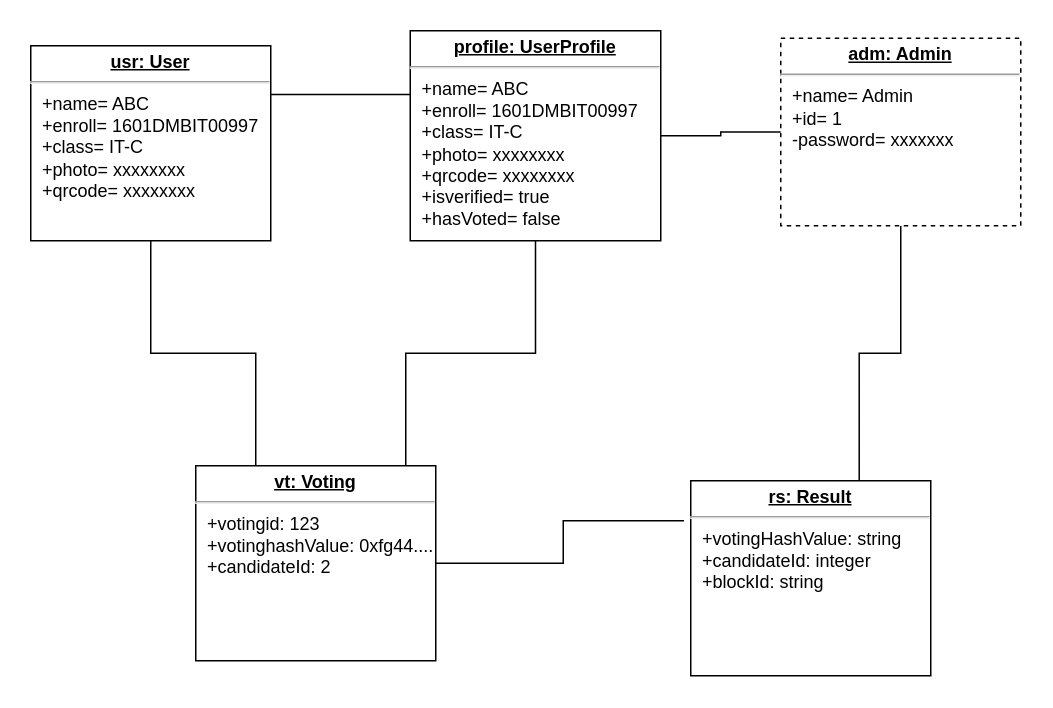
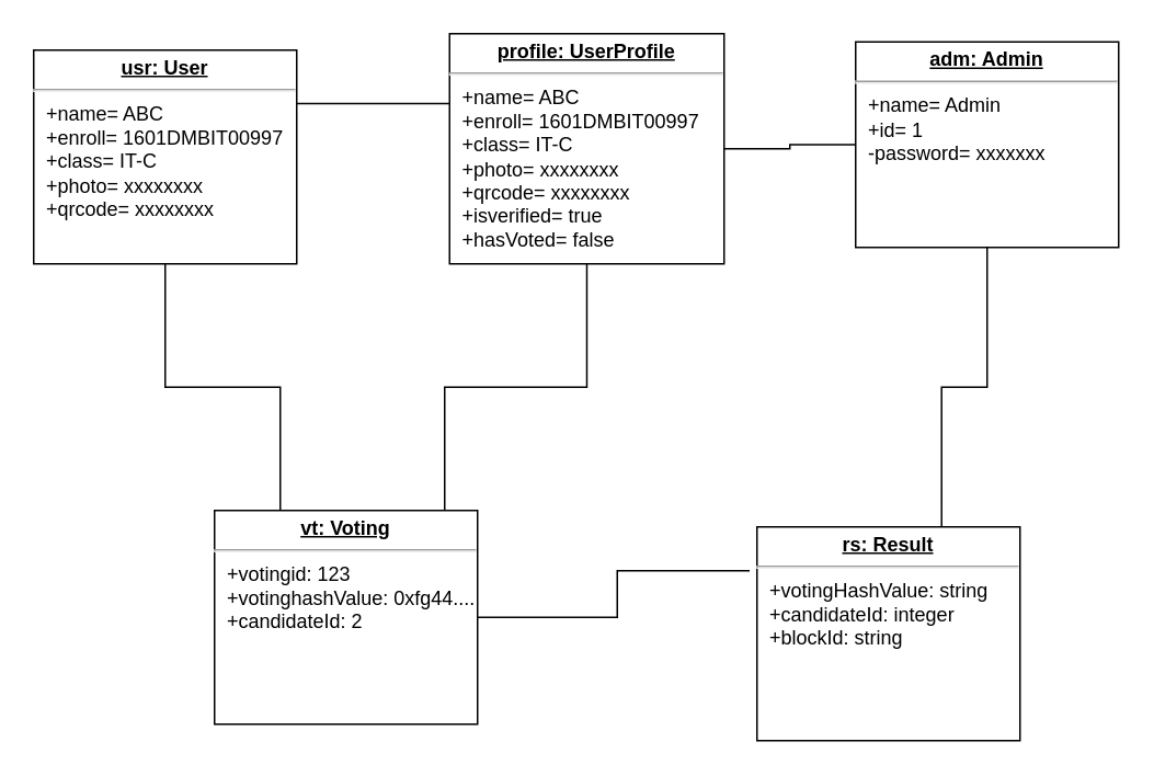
- <mxCell id="9" value="&lt;p style=&quot;margin: 0px ; margin-top: 4px ; text-align: center ; text-decoration: underline&quot;&gt;&lt;b&gt;adm: Admin&lt;/b&gt;&lt;/p&gt;&lt;hr&gt;&lt;p style=&quot;margin: 0px ; margin-left: 8px&quot;&gt;+name= Admin&lt;br&gt;+id= 1&lt;br&gt;-password= xxxxxxx&lt;/p&gt;" style="verticalAlign=top;align=left;overflow=fill;fontSize=12;fontFamily=Helvetica;html=1;dashed=1;" vertex="1" parent="1"><mxGeometry x="520" y="25" width="160" height="125" as="geometry" /></mxCell>
+ <mxCell id="9" value="&lt;p style=&quot;margin: 0px ; margin-top: 4px ; text-align: center ; text-decoration: underline&quot;&gt;&lt;b&gt;adm: Admin&lt;/b&gt;&lt;/p&gt;&lt;hr&gt;&lt;p style=&quot;margin: 0px ; margin-left: 8px&quot;&gt;+name= Admin&lt;br&gt;+id= 1&lt;br&gt;-password= xxxxxxx&lt;/p&gt;" style="verticalAlign=top;align=left;overflow=fill;fontSize=12;fontFamily=Helvetica;html=1;" vertex="1" parent="1"><mxGeometry x="520" y="25" width="160" height="125" as="geometry" /></mxCell>
